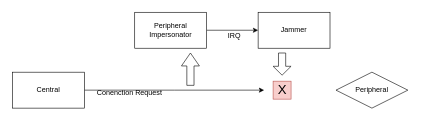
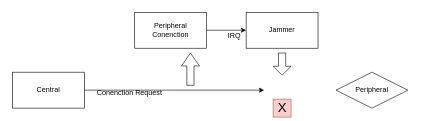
- <mxCell id="4" value="Peripheral Impersonator" style="whiteSpace=wrap;html=1;" vertex="1" parent="1"><mxGeometry x="224" y="20" width="120" height="60" as="geometry" /></mxCell>
+ <mxCell id="4" value="Peripheral Conenction" style="whiteSpace=wrap;html=1;" vertex="1" parent="1"><mxGeometry x="224" y="20" width="120" height="60" as="geometry" /></mxCell>
- <mxCell id="2" value="Jammer" style="rounded=0;whiteSpace=wrap;html=1;" vertex="1" parent="1"><mxGeometry x="430" y="20" width="120" height="60" as="geometry" /></mxCell>
+ <mxCell id="2" value="Jammer" style="rounded=0;whiteSpace=wrap;html=1;" vertex="1" parent="1"><mxGeometry x="410" y="20" width="120" height="60" as="geometry" /></mxCell>
- <mxCell id="11" value="X" style="text;html=1;align=center;verticalAlign=middle;resizable=0;points=[];autosize=1;strokeColor=#b85450;fontSize=22;fillColor=#f8cecc;" vertex="1" parent="1"><mxGeometry x="455" y="135" width="30" height="30" as="geometry" /></mxCell>
+ <mxCell id="11" value="X" style="text;html=1;align=center;verticalAlign=middle;resizable=0;points=[];autosize=1;strokeColor=#b85450;fontSize=22;fillColor=#f8cecc;" vertex="1" parent="1"><mxGeometry x="455" y="165" width="30" height="30" as="geometry" /></mxCell>
